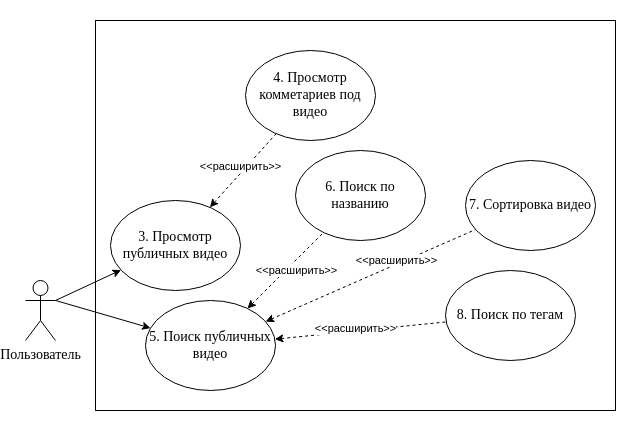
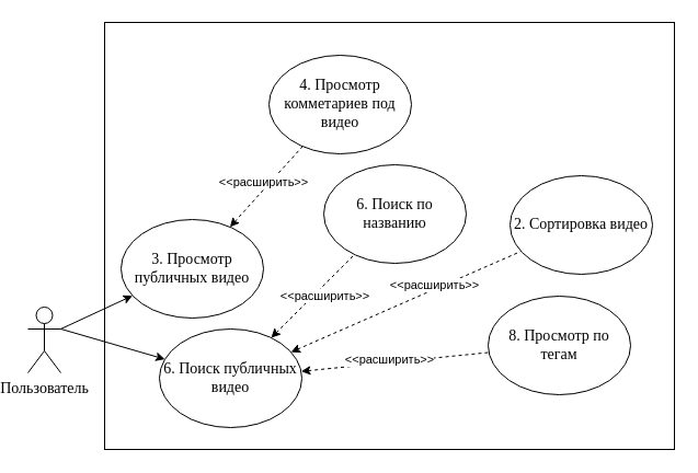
- <mxCell id="18" value="7. Сортировка видео" style="ellipse;whiteSpace=wrap;html=1;fontFamily=Times New Roman;fontSize=14;" parent="1" vertex="1"><mxGeometry x="460" y="160" width="130" height="90" as="geometry" /></mxCell>
+ <mxCell id="18" value="2. Сортировка видео" style="ellipse;whiteSpace=wrap;html=1;fontFamily=Times New Roman;fontSize=14;" parent="1" vertex="1"><mxGeometry x="460" y="160" width="130" height="90" as="geometry" /></mxCell>
- <mxCell id="17" value="8. Поиск по тегам" style="ellipse;whiteSpace=wrap;html=1;fontFamily=Times New Roman;fontSize=14;" parent="1" vertex="1"><mxGeometry x="440" y="270" width="130" height="90" as="geometry" /></mxCell>
+ <mxCell id="17" value="8. Просмотр по тегам" style="ellipse;whiteSpace=wrap;html=1;fontFamily=Times New Roman;fontSize=14;" parent="1" vertex="1"><mxGeometry x="440" y="270" width="130" height="90" as="geometry" /></mxCell>
- <mxCell id="15" value="5. Поиск публичных видео" style="ellipse;whiteSpace=wrap;html=1;fontFamily=Times New Roman;fontSize=14;" parent="1" vertex="1"><mxGeometry x="140" y="300" width="130" height="90" as="geometry" /></mxCell>
+ <mxCell id="15" value="6. Поиск публичных видео" style="ellipse;whiteSpace=wrap;html=1;fontFamily=Times New Roman;fontSize=14;" parent="1" vertex="1"><mxGeometry x="140" y="300" width="130" height="90" as="geometry" /></mxCell>
